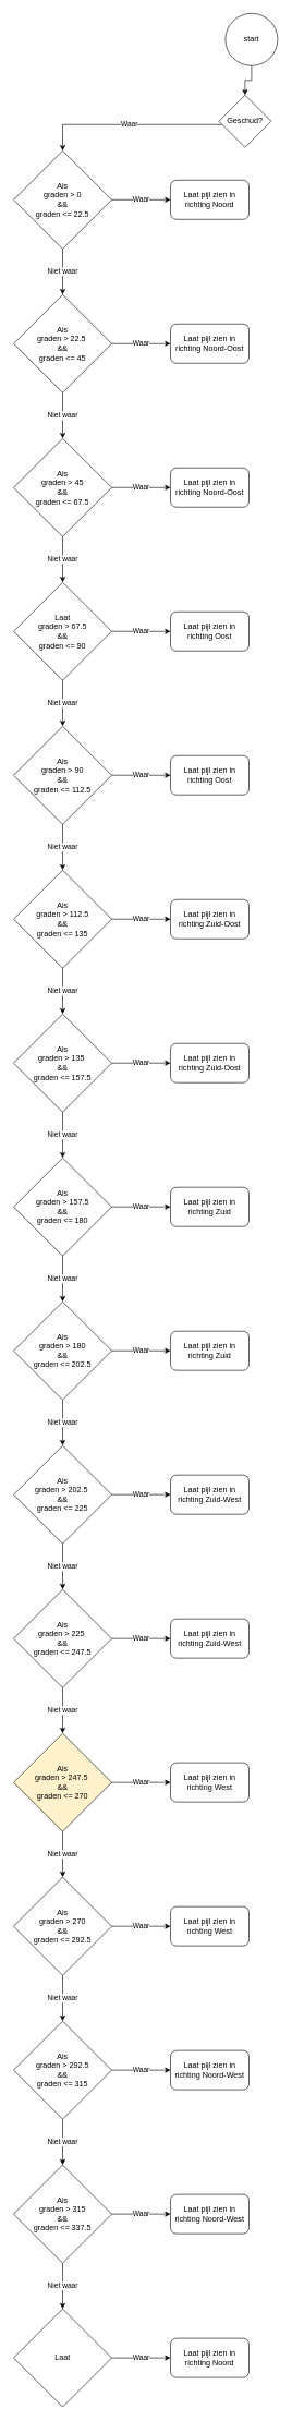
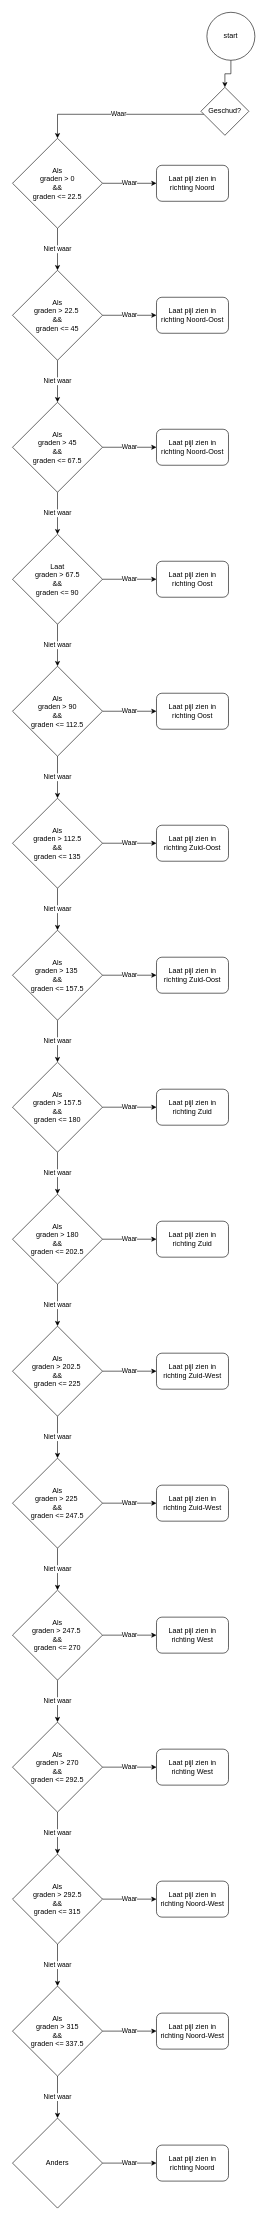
- <mxCell id="52" value="Als &lt;br&gt;graden &amp;gt; 247.5&amp;nbsp;&lt;br&gt;&amp;amp;&amp;amp; &lt;br&gt;graden &amp;lt;= 270" style="rhombus;whiteSpace=wrap;html=1;aspect=fixed;fillColor=#fff2cc;" vertex="1" parent="1"><mxGeometry x="20" y="2650" width="150" height="150" as="geometry" /></mxCell>
+ <mxCell id="52" value="Als &lt;br&gt;graden &amp;gt; 247.5&amp;nbsp;&lt;br&gt;&amp;amp;&amp;amp; &lt;br&gt;graden &amp;lt;= 270" style="rhombus;whiteSpace=wrap;html=1;aspect=fixed;" vertex="1" parent="1"><mxGeometry x="20" y="2650" width="150" height="150" as="geometry" /></mxCell>
- <mxCell id="67" value="Laat" style="rhombus;whiteSpace=wrap;html=1;aspect=fixed;" vertex="1" parent="1"><mxGeometry x="20" y="3530" width="150" height="150" as="geometry" /></mxCell>
+ <mxCell id="67" value="Anders" style="rhombus;whiteSpace=wrap;html=1;aspect=fixed;" vertex="1" parent="1"><mxGeometry x="20" y="3530" width="150" height="150" as="geometry" /></mxCell>
